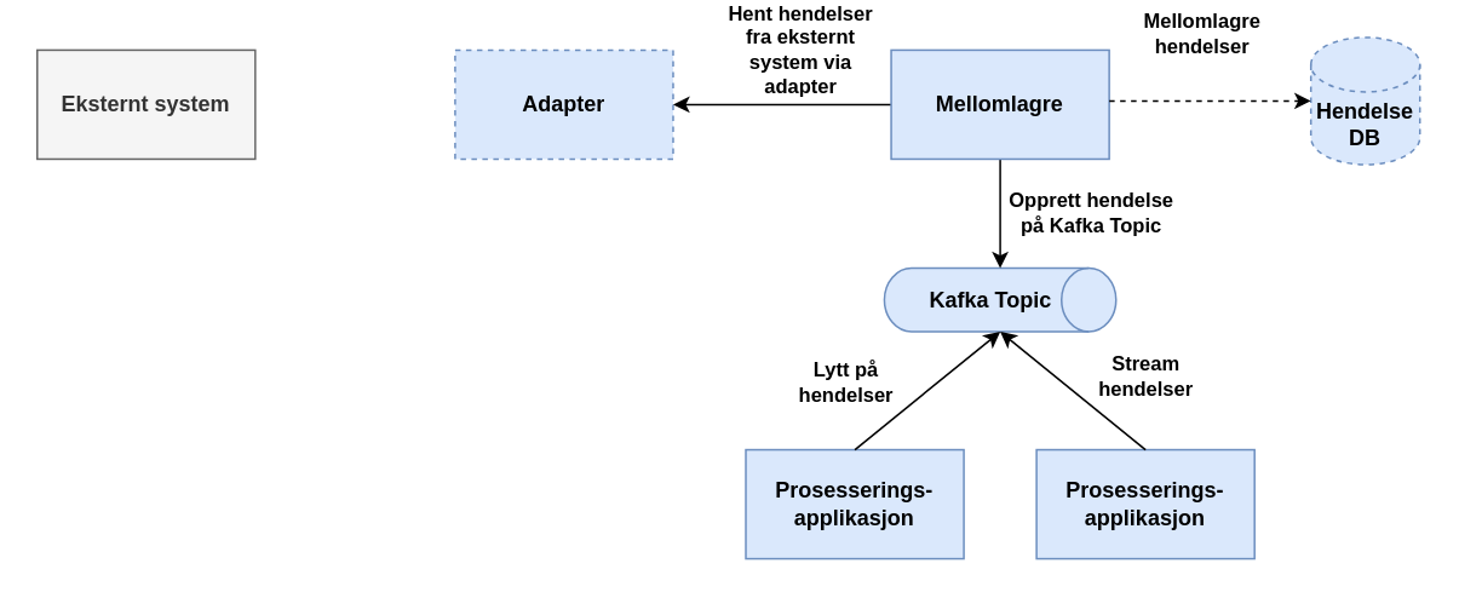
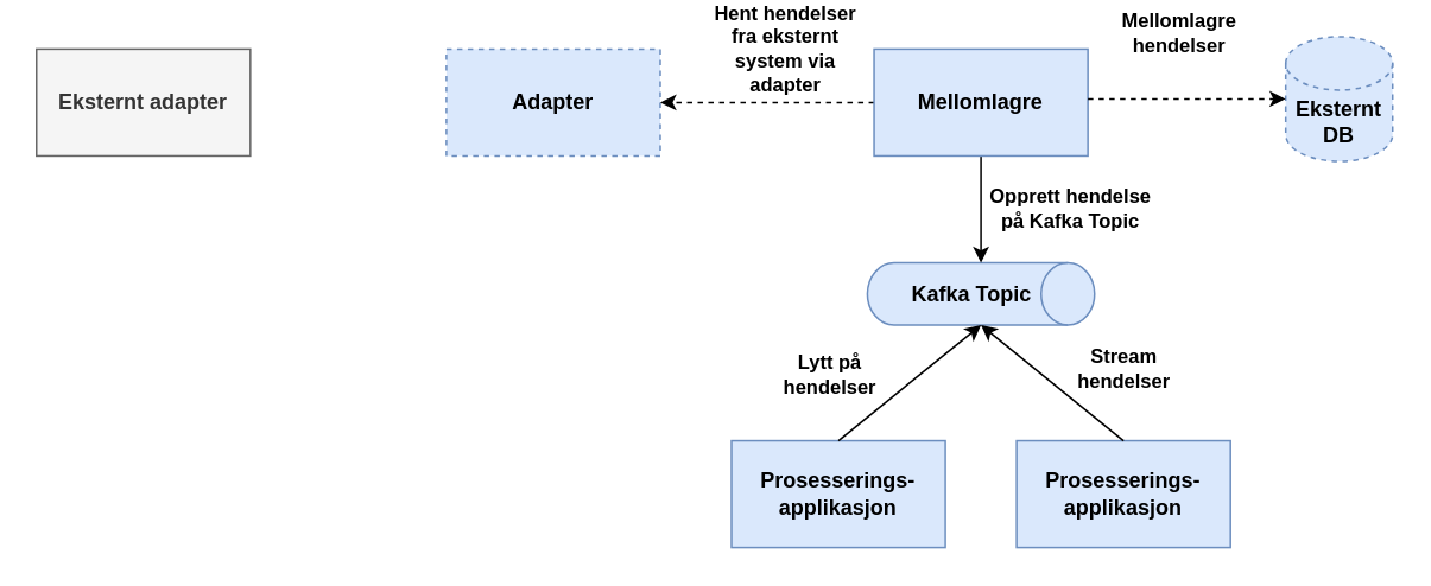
- <mxCell id="2" value="Eksternt system" style="rounded=0;whiteSpace=wrap;html=1;fillColor=#f5f5f5;strokeColor=#666666;fontColor=#333333;fontStyle=1" vertex="1" parent="1"><mxGeometry x="20" y="27" width="120" height="60" as="geometry" /></mxCell>
+ <mxCell id="2" value="Eksternt adapter" style="rounded=0;whiteSpace=wrap;html=1;fillColor=#f5f5f5;strokeColor=#666666;fontColor=#333333;fontStyle=1" vertex="1" parent="1"><mxGeometry x="20" y="27" width="120" height="60" as="geometry" /></mxCell>
- <mxCell id="8" value="Hent hendelser &lt;br&gt;fra eksternt &lt;br&gt;system via &lt;br&gt;adapter" style="endArrow=classic;html=1;entryX=1;entryY=0.5;entryDx=0;entryDy=0;exitX=0;exitY=0.5;exitDx=0;exitDy=0;fontStyle=1" edge="1" parent="1" source="10" target="3"><mxGeometry x="-0.167" y="-30" width="50" height="50" relative="1" as="geometry"><mxPoint x="600" y="197" as="sourcePoint" /><mxPoint x="650" y="147" as="targetPoint" /><mxPoint as="offset" /></mxGeometry></mxCell>
+ <mxCell id="8" value="Hent hendelser &lt;br&gt;fra eksternt &lt;br&gt;system via &lt;br&gt;adapter" style="endArrow=classic;html=1;entryX=1;entryY=0.5;entryDx=0;entryDy=0;exitX=0;exitY=0.5;exitDx=0;exitDy=0;fontStyle=1;dashed=1;" edge="1" parent="1" source="10" target="3"><mxGeometry x="-0.167" y="-30" width="50" height="50" relative="1" as="geometry"><mxPoint x="600" y="197" as="sourcePoint" /><mxPoint x="650" y="147" as="targetPoint" /><mxPoint as="offset" /></mxGeometry></mxCell>
- <mxCell id="17" value="Hendelse&lt;br&gt;DB" style="shape=cylinder3;whiteSpace=wrap;html=1;boundedLbl=1;backgroundOutline=1;size=15;dashed=1;fillColor=#dae8fc;strokeColor=#6c8ebf;fontStyle=1" vertex="1" parent="1"><mxGeometry x="721" y="20" width="60" height="70" as="geometry" /></mxCell>
+ <mxCell id="17" value="Eksternt&lt;br&gt;DB" style="shape=cylinder3;whiteSpace=wrap;html=1;boundedLbl=1;backgroundOutline=1;size=15;dashed=1;fillColor=#dae8fc;strokeColor=#6c8ebf;fontStyle=1" vertex="1" parent="1"><mxGeometry x="721" y="20" width="60" height="70" as="geometry" /></mxCell>
